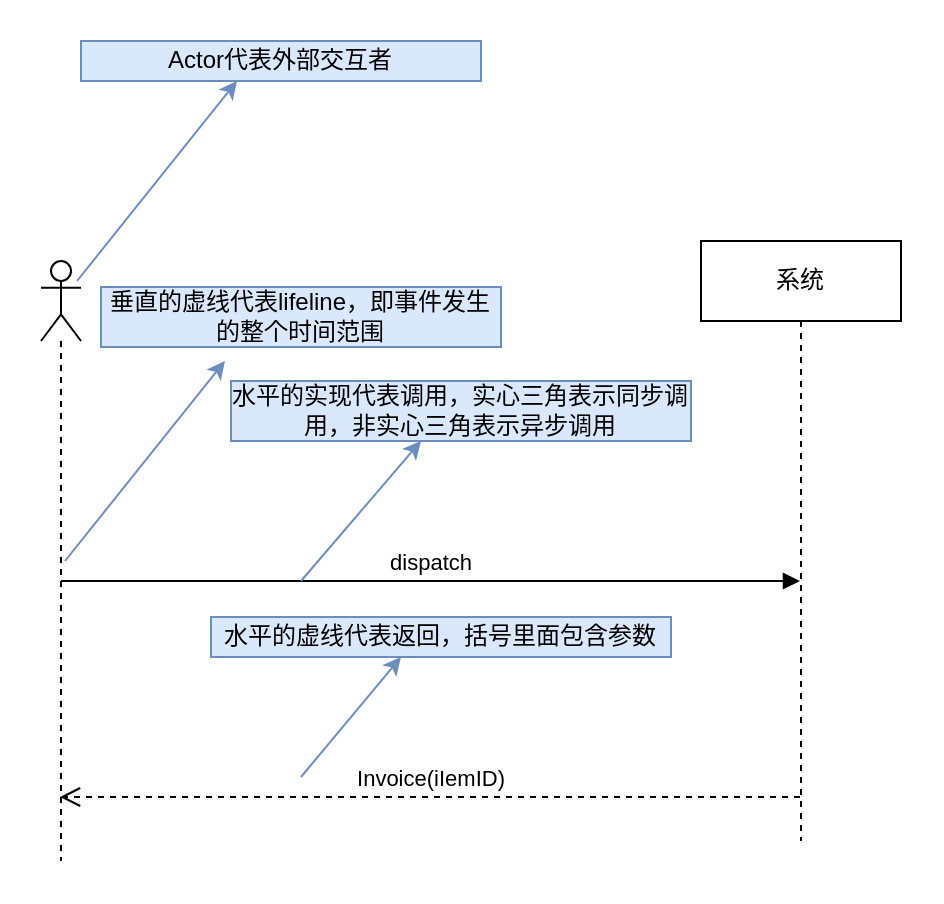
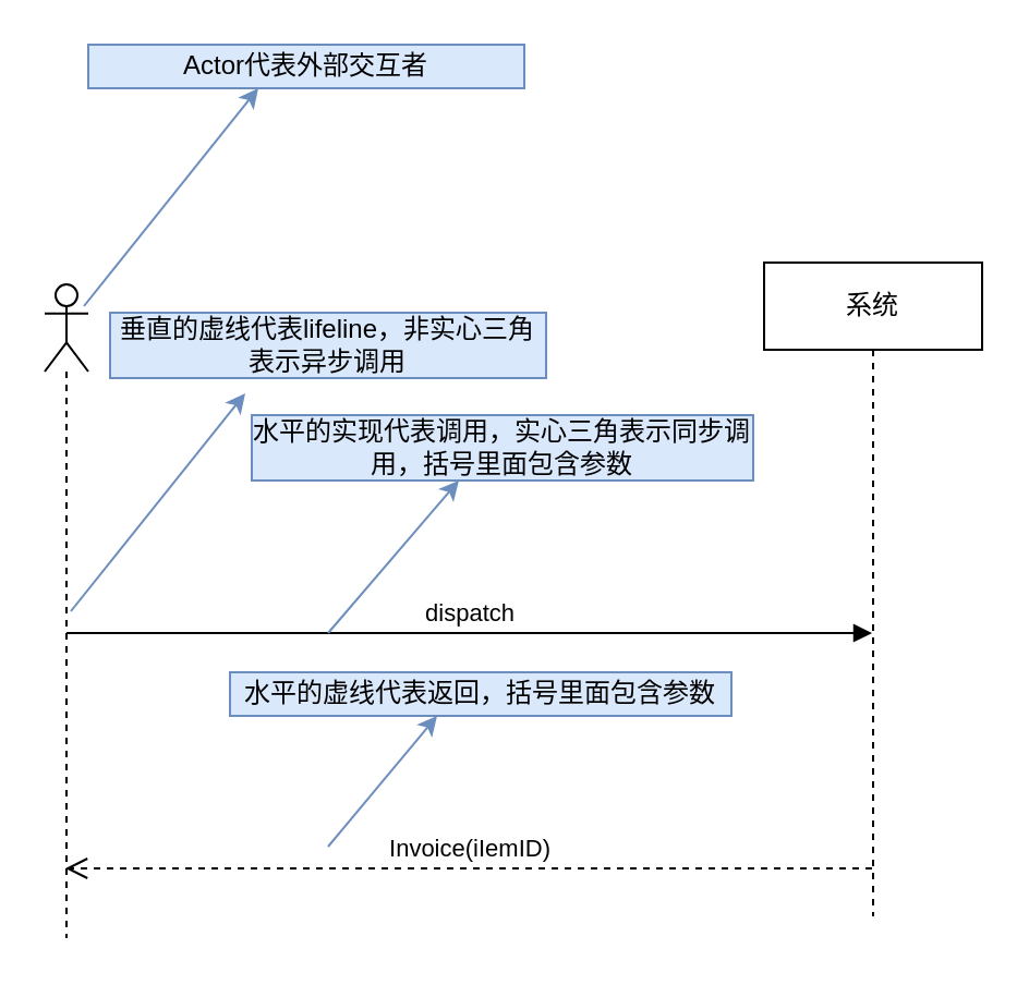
- <mxCell id="7" value="垂直的虚线代表lifeline，即事件发生的整个时间范围" style="text;html=1;strokeColor=#6c8ebf;fillColor=#dae8fc;align=center;verticalAlign=middle;whiteSpace=wrap;rounded=0;" vertex="1" parent="1"><mxGeometry x="50" y="143" width="200" height="30" as="geometry" /></mxCell>
+ <mxCell id="7" value="垂直的虚线代表lifeline，非实心三角表示异步调用" style="text;html=1;strokeColor=#6c8ebf;fillColor=#dae8fc;align=center;verticalAlign=middle;whiteSpace=wrap;rounded=0;" vertex="1" parent="1"><mxGeometry x="50" y="143" width="200" height="30" as="geometry" /></mxCell>
- <mxCell id="13" value="水平的实现代表调用，实心三角表示同步调用，非实心三角表示异步调用" style="text;html=1;strokeColor=#6c8ebf;fillColor=#dae8fc;align=center;verticalAlign=middle;whiteSpace=wrap;rounded=0;" vertex="1" parent="1"><mxGeometry x="115" y="190" width="230" height="30" as="geometry" /></mxCell>
+ <mxCell id="13" value="水平的实现代表调用，实心三角表示同步调用，括号里面包含参数" style="text;html=1;strokeColor=#6c8ebf;fillColor=#dae8fc;align=center;verticalAlign=middle;whiteSpace=wrap;rounded=0;" vertex="1" parent="1"><mxGeometry x="115" y="190" width="230" height="30" as="geometry" /></mxCell>
